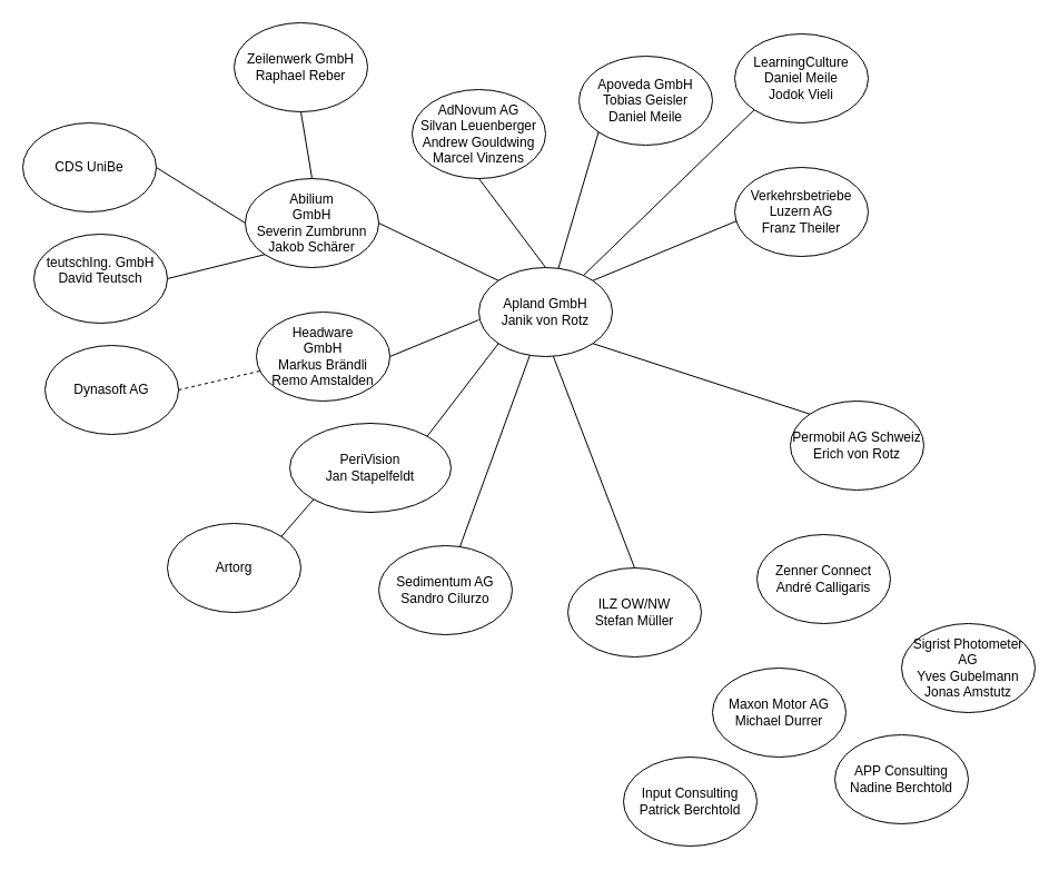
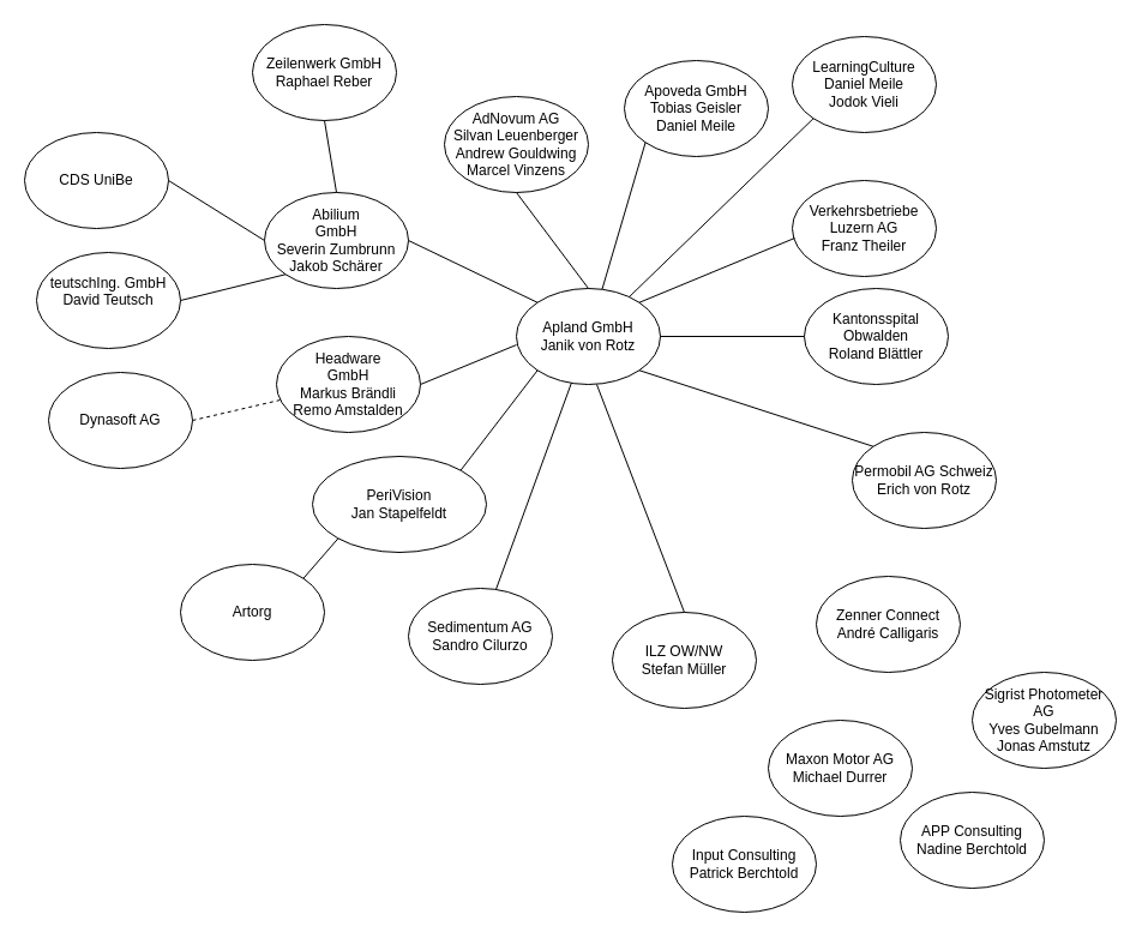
+ <mxCell id="19" value="" style="endArrow=none;html=1;exitX=1;exitY=0.5;exitDx=0;exitDy=0;entryX=0;entryY=0.5;entryDx=0;entryDy=0;" parent="1" source="2" target="18" edge="1"><mxGeometry width="50" height="50" relative="1" as="geometry"><mxPoint x="620" y="330" as="sourcePoint" /><mxPoint x="670" y="280" as="targetPoint" /></mxGeometry></mxCell>
+ <mxCell id="18" value="&lt;div&gt;Kantonsspital Obwalden&lt;/div&gt;&lt;div&gt;Roland Blättler&lt;br&gt;&lt;/div&gt;" style="ellipse;whiteSpace=wrap;html=1;" parent="1" vertex="1"><mxGeometry x="670" y="240" width="120" height="80" as="geometry" /></mxCell>
